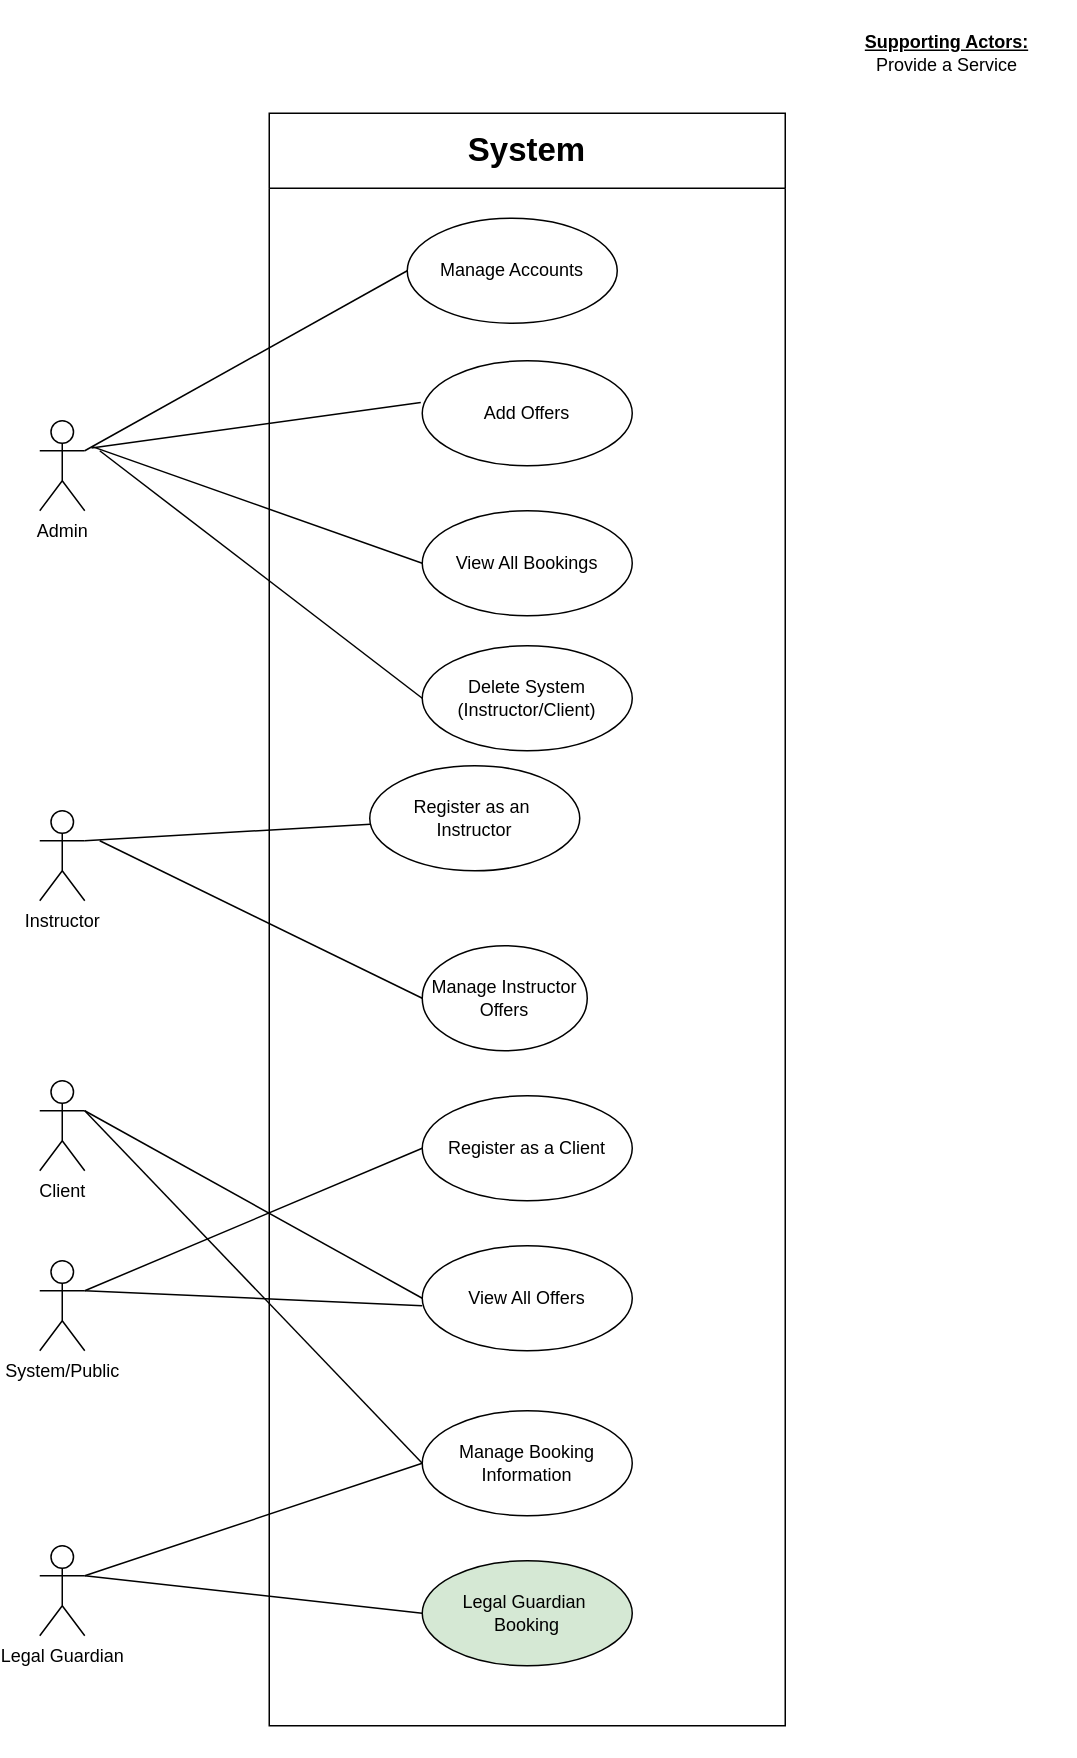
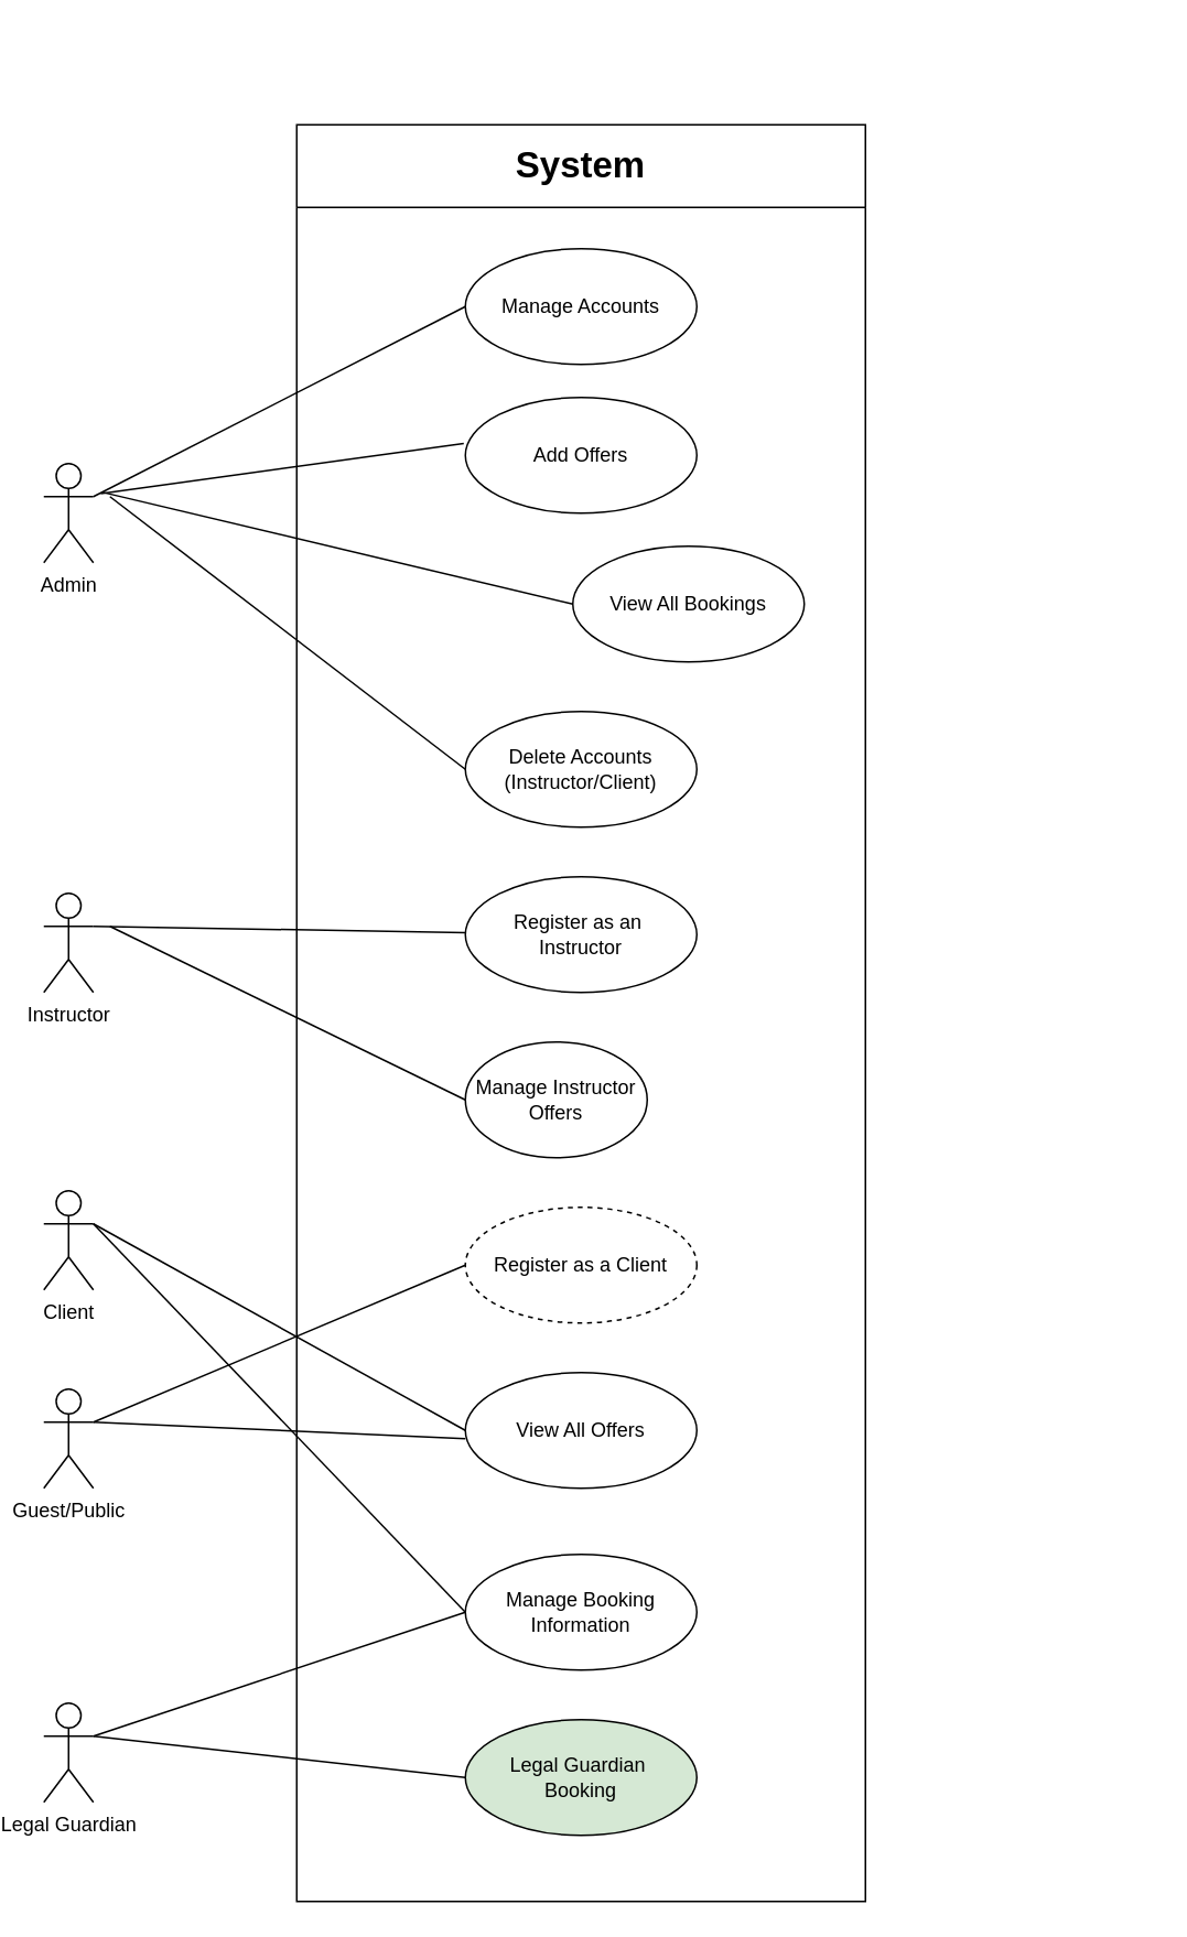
- <mxCell id="30" value="&lt;u style=&quot;font-weight: bold;&quot;&gt;Supporting Actors: &lt;/u&gt;Provide a Service" style="text;html=1;align=center;verticalAlign=middle;whiteSpace=wrap;rounded=0;" vertex="1" parent="1"><mxGeometry x="560" y="20" width="130" height="30" as="geometry" /></mxCell>
- <mxCell id="3" value="Manage Accounts" style="ellipse;whiteSpace=wrap;html=1;" vertex="1" parent="2"><mxGeometry x="92" y="70" width="140" height="70" as="geometry" /></mxCell>
+ <mxCell id="3" value="Manage Accounts" style="ellipse;whiteSpace=wrap;html=1;" vertex="1" parent="2"><mxGeometry x="102" y="75" width="140" height="70" as="geometry" /></mxCell>
- <mxCell id="5" value="View All Bookings" style="ellipse;whiteSpace=wrap;html=1;" vertex="1" parent="2"><mxGeometry x="102" y="265" width="140" height="70" as="geometry" /></mxCell>
+ <mxCell id="5" value="View All Bookings" style="ellipse;whiteSpace=wrap;html=1;" vertex="1" parent="2"><mxGeometry x="167" y="255" width="140" height="70" as="geometry" /></mxCell>
- <mxCell id="6" value="Delete System&lt;div&gt;(Instructor/Client)&lt;/div&gt;" style="ellipse;whiteSpace=wrap;html=1;" vertex="1" parent="2"><mxGeometry x="102" y="355" width="140" height="70" as="geometry" /></mxCell>
+ <mxCell id="6" value="Delete Accounts&lt;div&gt;(Instructor/Client)&lt;/div&gt;" style="ellipse;whiteSpace=wrap;html=1;" vertex="1" parent="2"><mxGeometry x="102" y="355" width="140" height="70" as="geometry" /></mxCell>
- <mxCell id="8" value="Register as an&amp;nbsp;&lt;div&gt;Instructor&lt;/div&gt;" style="ellipse;whiteSpace=wrap;html=1;" vertex="1" parent="2"><mxGeometry x="67" y="435" width="140" height="70" as="geometry" /></mxCell>
+ <mxCell id="8" value="Register as an&amp;nbsp;&lt;div&gt;Instructor&lt;/div&gt;" style="ellipse;whiteSpace=wrap;html=1;" vertex="1" parent="2"><mxGeometry x="102" y="455" width="140" height="70" as="geometry" /></mxCell>
- <mxCell id="9" value="Register as a Client" style="ellipse;whiteSpace=wrap;html=1;" vertex="1" parent="2"><mxGeometry x="102" y="655" width="140" height="70" as="geometry" /></mxCell>
+ <mxCell id="9" value="Register as a Client" style="ellipse;whiteSpace=wrap;html=1;dashed=1;" vertex="1" parent="2"><mxGeometry x="102" y="655" width="140" height="70" as="geometry" /></mxCell>
- <mxCell id="23" value="System/Public" style="shape=umlActor;verticalLabelPosition=bottom;verticalAlign=top;html=1;outlineConnect=0;" vertex="1" parent="1"><mxGeometry x="20" y="840" width="30" height="60" as="geometry" /></mxCell>
+ <mxCell id="23" value="Guest/Public" style="shape=umlActor;verticalLabelPosition=bottom;verticalAlign=top;html=1;outlineConnect=0;" vertex="1" parent="1"><mxGeometry x="20" y="840" width="30" height="60" as="geometry" /></mxCell>
